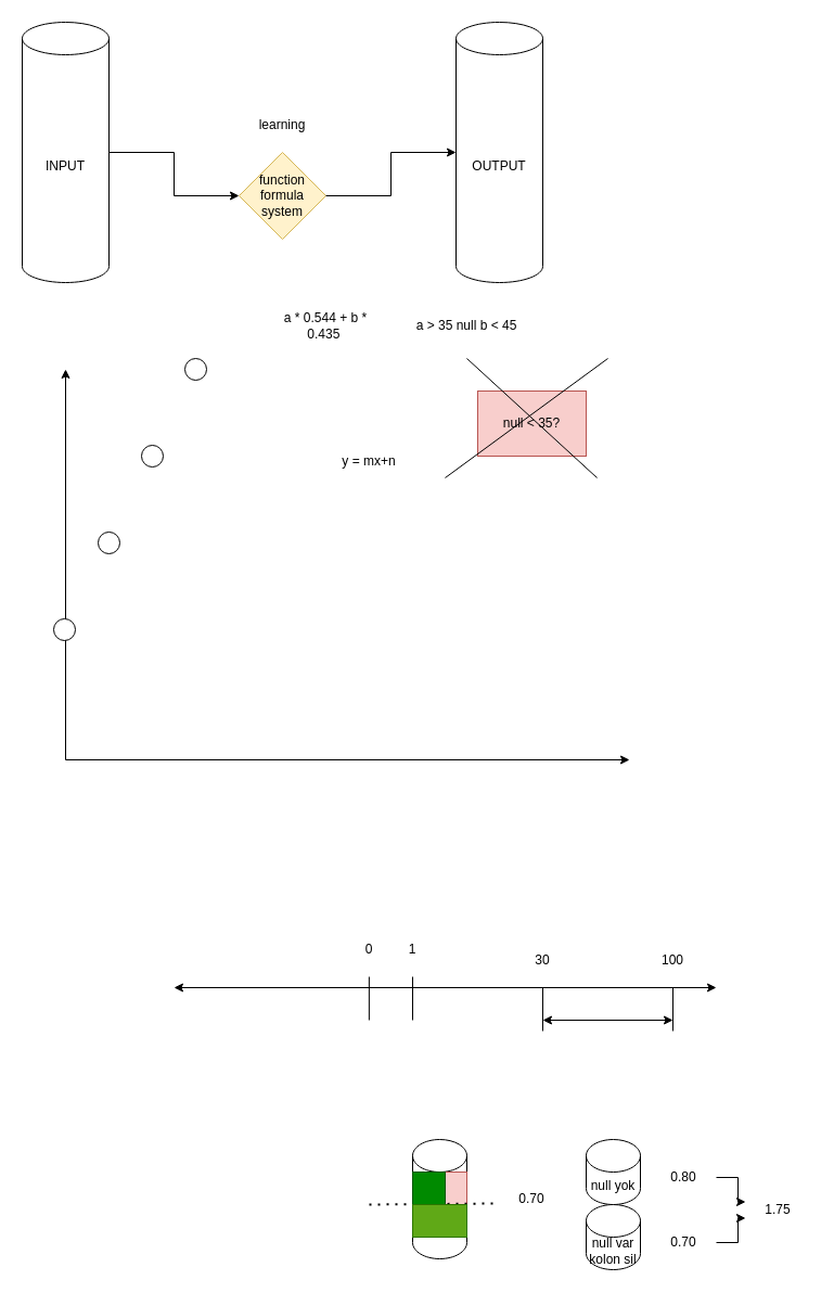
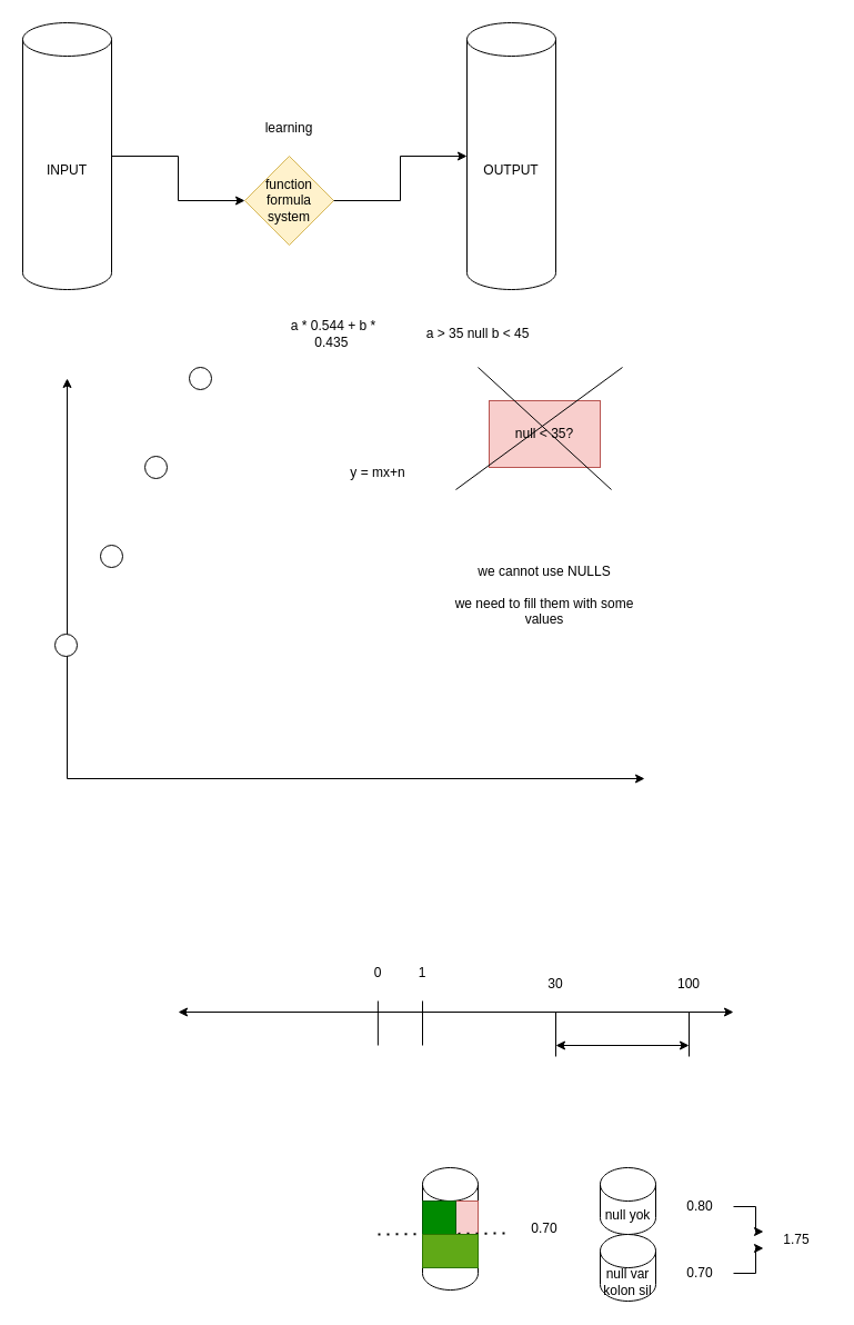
+ <mxCell id="20" value="we cannot use NULLS&lt;div&gt;&lt;br&gt;&lt;/div&gt;&lt;div&gt;we need to fill them with some values&lt;/div&gt;" style="text;html=1;align=center;verticalAlign=middle;whiteSpace=wrap;rounded=0;" vertex="1" parent="1"><mxGeometry x="405" y="500" width="170" height="70" as="geometry" /></mxCell>
